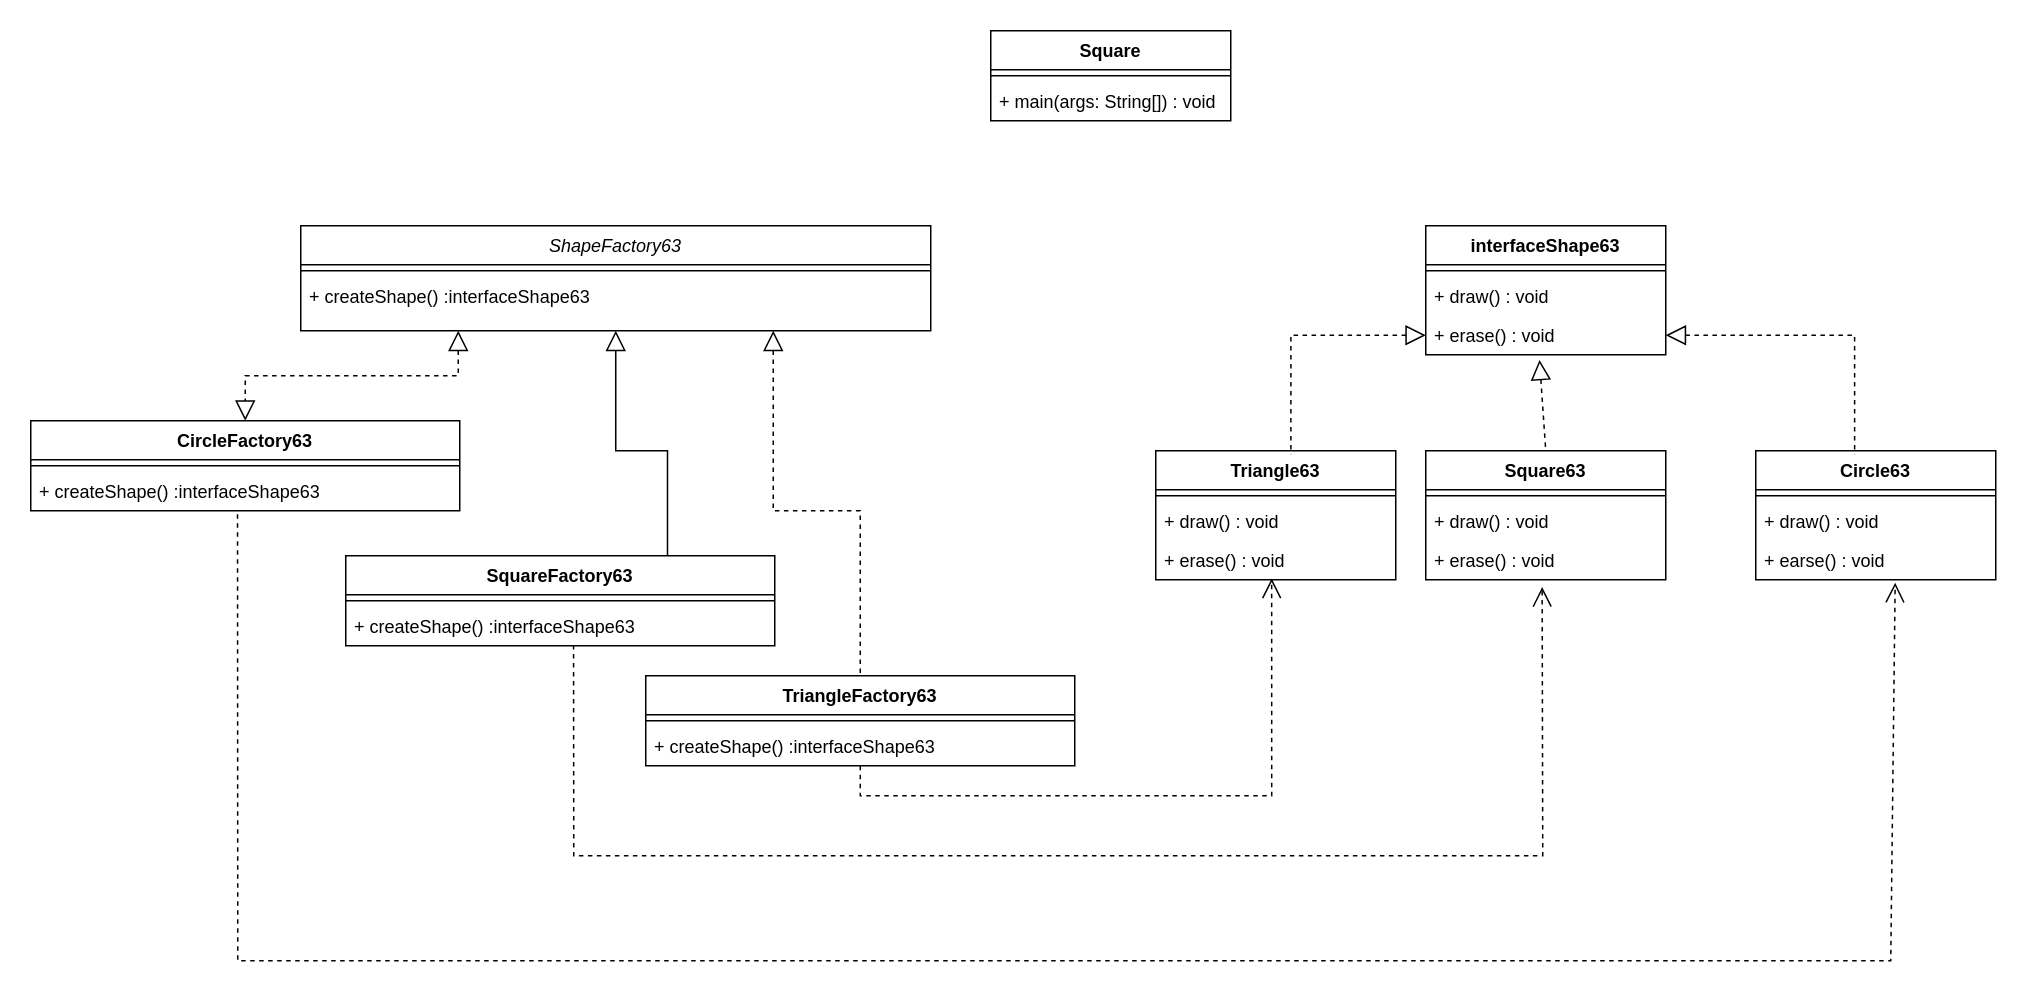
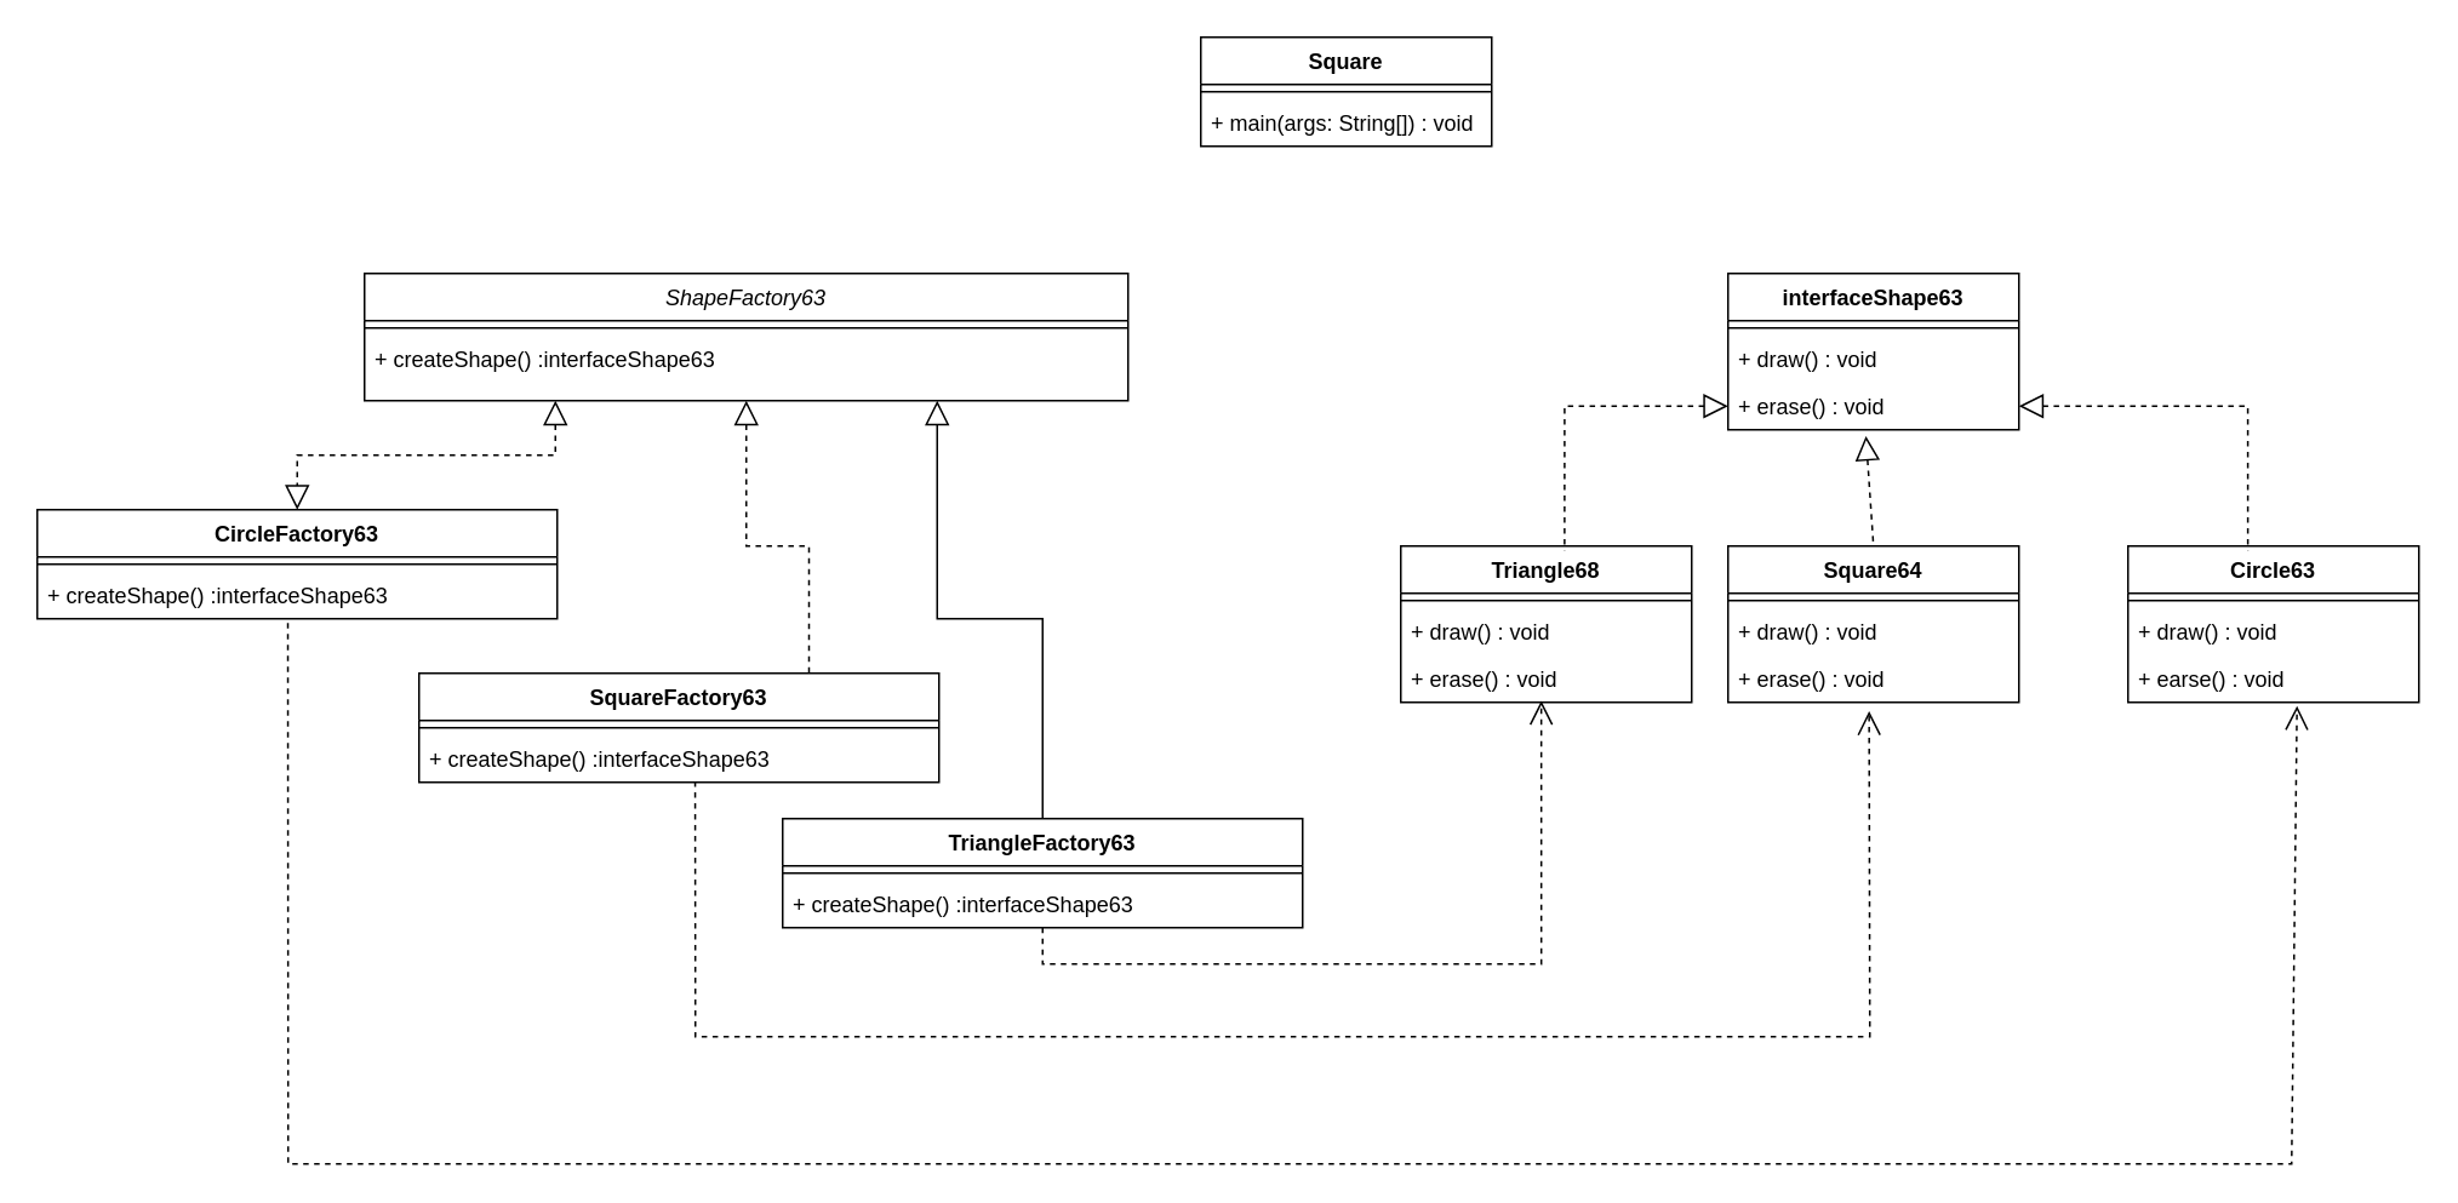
- <mxCell id="3" style="edgeStyle=orthogonalEdgeStyle;rounded=0;orthogonalLoop=1;jettySize=auto;html=1;exitX=0.5;exitY=1;exitDx=0;exitDy=0;entryX=0.75;entryY=0;entryDx=0;entryDy=0;startArrow=block;startFill=0;endArrow=none;endFill=0;dashed=0;endSize=11;startSize=11;" edge="1" parent="1" source="5" target="30"><mxGeometry relative="1" as="geometry" /></mxCell>
+ <mxCell id="3" style="edgeStyle=orthogonalEdgeStyle;rounded=0;orthogonalLoop=1;jettySize=auto;html=1;exitX=0.5;exitY=1;exitDx=0;exitDy=0;entryX=0.75;entryY=0;entryDx=0;entryDy=0;startArrow=block;startFill=0;endArrow=none;endFill=0;dashed=1;endSize=11;startSize=11;" edge="1" parent="1" source="5" target="30"><mxGeometry relative="1" as="geometry" /></mxCell>
- <mxCell id="12" value="Triangle63" style="swimlane;fontStyle=1;align=center;verticalAlign=top;childLayout=stackLayout;horizontal=1;startSize=26;horizontalStack=0;resizeParent=1;resizeParentMax=0;resizeLast=0;collapsible=1;marginBottom=0;whiteSpace=wrap;html=1;" vertex="1" parent="1"><mxGeometry x="770" y="300" width="160" height="86" as="geometry" /></mxCell>
+ <mxCell id="12" value="Triangle68" style="swimlane;fontStyle=1;align=center;verticalAlign=top;childLayout=stackLayout;horizontal=1;startSize=26;horizontalStack=0;resizeParent=1;resizeParentMax=0;resizeLast=0;collapsible=1;marginBottom=0;whiteSpace=wrap;html=1;" vertex="1" parent="1"><mxGeometry x="770" y="300" width="160" height="86" as="geometry" /></mxCell>
- <mxCell id="8" value="Square63" style="swimlane;fontStyle=1;align=center;verticalAlign=top;childLayout=stackLayout;horizontal=1;startSize=26;horizontalStack=0;resizeParent=1;resizeParentMax=0;resizeLast=0;collapsible=1;marginBottom=0;whiteSpace=wrap;html=1;" vertex="1" parent="1"><mxGeometry x="950" y="300" width="160" height="86" as="geometry" /></mxCell>
+ <mxCell id="8" value="Square64" style="swimlane;fontStyle=1;align=center;verticalAlign=top;childLayout=stackLayout;horizontal=1;startSize=26;horizontalStack=0;resizeParent=1;resizeParentMax=0;resizeLast=0;collapsible=1;marginBottom=0;whiteSpace=wrap;html=1;" vertex="1" parent="1"><mxGeometry x="950" y="300" width="160" height="86" as="geometry" /></mxCell>
- <mxCell id="4" style="edgeStyle=orthogonalEdgeStyle;rounded=0;orthogonalLoop=1;jettySize=auto;html=1;exitX=0.75;exitY=1;exitDx=0;exitDy=0;entryX=0.5;entryY=0;entryDx=0;entryDy=0;startArrow=block;startFill=0;endArrow=none;endFill=0;dashed=1;startSize=11;" edge="1" parent="1" source="5" target="34"><mxGeometry relative="1" as="geometry" /></mxCell>
+ <mxCell id="4" style="edgeStyle=orthogonalEdgeStyle;rounded=0;orthogonalLoop=1;jettySize=auto;html=1;exitX=0.75;exitY=1;exitDx=0;exitDy=0;entryX=0.5;entryY=0;entryDx=0;entryDy=0;startArrow=block;startFill=0;endArrow=none;endFill=0;dashed=0;startSize=11;" edge="1" parent="1" source="5" target="34"><mxGeometry relative="1" as="geometry" /></mxCell>
